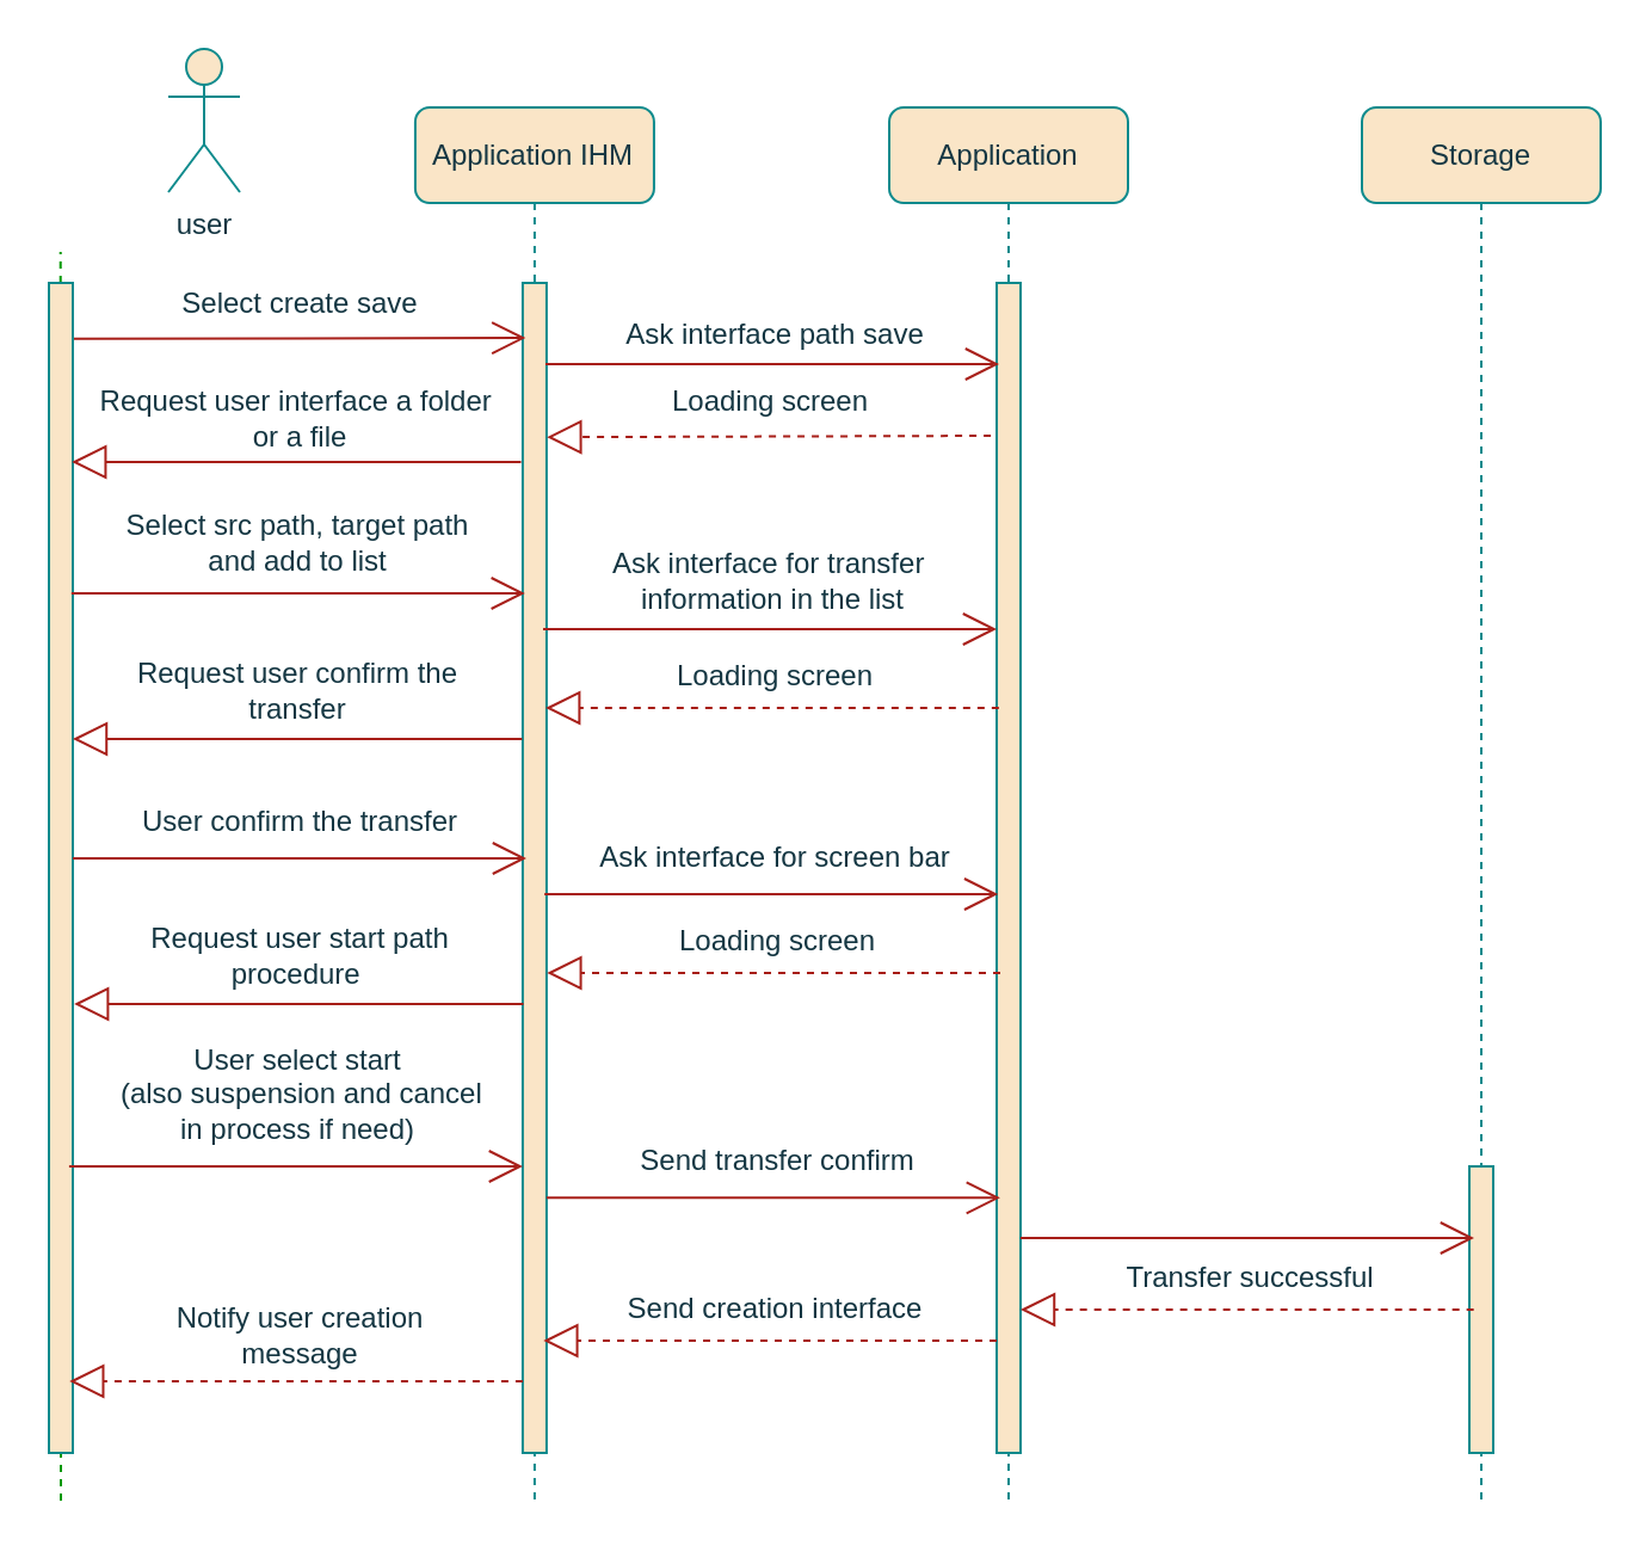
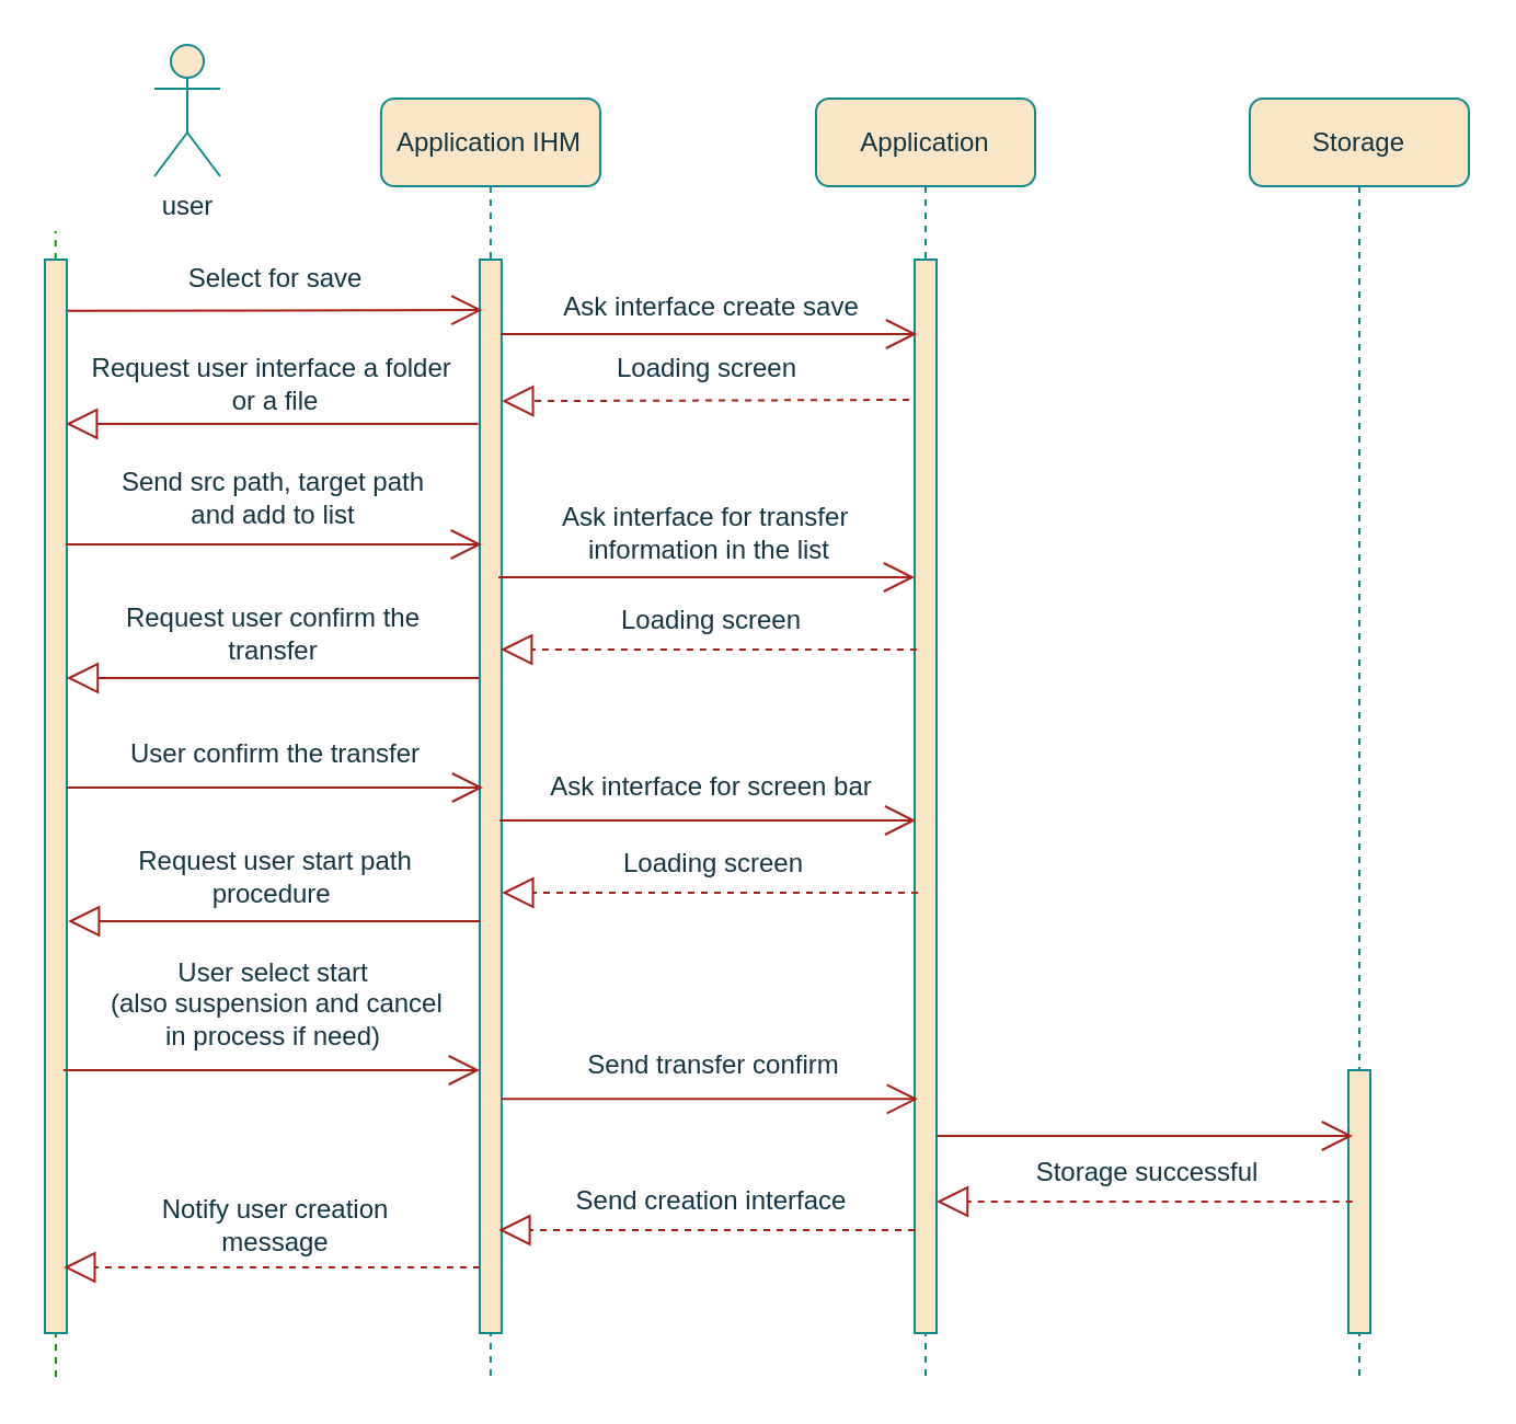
- <mxCell id="11" value="Select create save" style="text;html=1;align=center;verticalAlign=middle;resizable=0;points=[];autosize=1;strokeColor=none;fillColor=none;rounded=1;fontColor=#143642;" parent="1" vertex="1"><mxGeometry x="65.09" y="112" width="120" height="30" as="geometry" /></mxCell>
+ <mxCell id="11" value="Select for save" style="text;html=1;align=center;verticalAlign=middle;resizable=0;points=[];autosize=1;strokeColor=none;fillColor=none;rounded=1;fontColor=#143642;" parent="1" vertex="1"><mxGeometry x="65.09" y="112" width="120" height="30" as="geometry" /></mxCell>
- <mxCell id="13" value="Ask interface path save" style="text;html=1;align=center;verticalAlign=middle;resizable=0;points=[];autosize=1;strokeColor=none;fillColor=none;rounded=1;fontColor=#143642;" parent="1" vertex="1"><mxGeometry x="244" y="125" width="160" height="30" as="geometry" /></mxCell>
+ <mxCell id="13" value="Ask interface create save" style="text;html=1;align=center;verticalAlign=middle;resizable=0;points=[];autosize=1;strokeColor=none;fillColor=none;rounded=1;fontColor=#143642;" parent="1" vertex="1"><mxGeometry x="244" y="125" width="160" height="30" as="geometry" /></mxCell>
- <mxCell id="15" value="Select src path, target path&lt;br&gt;and add to list" style="text;html=1;align=center;verticalAlign=middle;resizable=0;points=[];autosize=1;strokeColor=none;fillColor=none;rounded=1;fontColor=#143642;" parent="1" vertex="1"><mxGeometry x="39.41" y="207" width="170" height="40" as="geometry" /></mxCell>
+ <mxCell id="15" value="Send src path, target path&lt;br&gt;and add to list" style="text;html=1;align=center;verticalAlign=middle;resizable=0;points=[];autosize=1;strokeColor=none;fillColor=none;rounded=1;fontColor=#143642;" parent="1" vertex="1"><mxGeometry x="39.41" y="207" width="170" height="40" as="geometry" /></mxCell>
- <mxCell id="40" value="Transfer successful" style="text;html=1;align=center;verticalAlign=middle;resizable=0;points=[];autosize=1;strokeColor=none;fillColor=none;rounded=1;fontColor=#143642;" parent="1" vertex="1"><mxGeometry x="458.33" y="520" width="130" height="30" as="geometry" /></mxCell>
+ <mxCell id="40" value="Storage successful" style="text;html=1;align=center;verticalAlign=middle;resizable=0;points=[];autosize=1;strokeColor=none;fillColor=none;rounded=1;fontColor=#143642;" parent="1" vertex="1"><mxGeometry x="458.33" y="520" width="130" height="30" as="geometry" /></mxCell>
